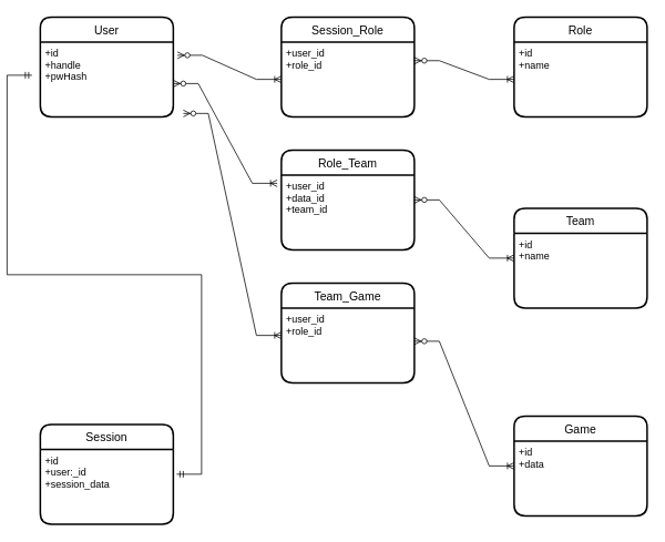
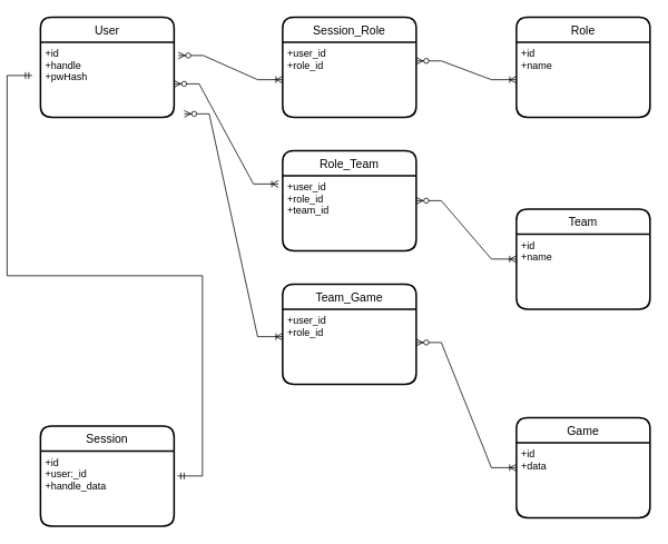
- <mxCell id="15" value="+user_id&#10;+data_id&#10;+team_id" style="align=left;strokeColor=none;fillColor=none;spacingLeft=4;fontSize=12;verticalAlign=top;resizable=0;rotatable=0;part=1;" vertex="1" parent="14"><mxGeometry y="30" width="160" height="90" as="geometry" /></mxCell>
+ <mxCell id="15" value="+user_id&#10;+role_id&#10;+team_id" style="align=left;strokeColor=none;fillColor=none;spacingLeft=4;fontSize=12;verticalAlign=top;resizable=0;rotatable=0;part=1;" vertex="1" parent="14"><mxGeometry y="30" width="160" height="90" as="geometry" /></mxCell>
- <mxCell id="11" value="+id&#10;+user:_id&#10;+session_data" style="align=left;strokeColor=none;fillColor=none;spacingLeft=4;fontSize=12;verticalAlign=top;resizable=0;rotatable=0;part=1;" vertex="1" parent="10"><mxGeometry y="30" width="160" height="90" as="geometry" /></mxCell>
+ <mxCell id="11" value="+id&#10;+user:_id&#10;+handle_data" style="align=left;strokeColor=none;fillColor=none;spacingLeft=4;fontSize=12;verticalAlign=top;resizable=0;rotatable=0;part=1;" vertex="1" parent="10"><mxGeometry y="30" width="160" height="90" as="geometry" /></mxCell>
